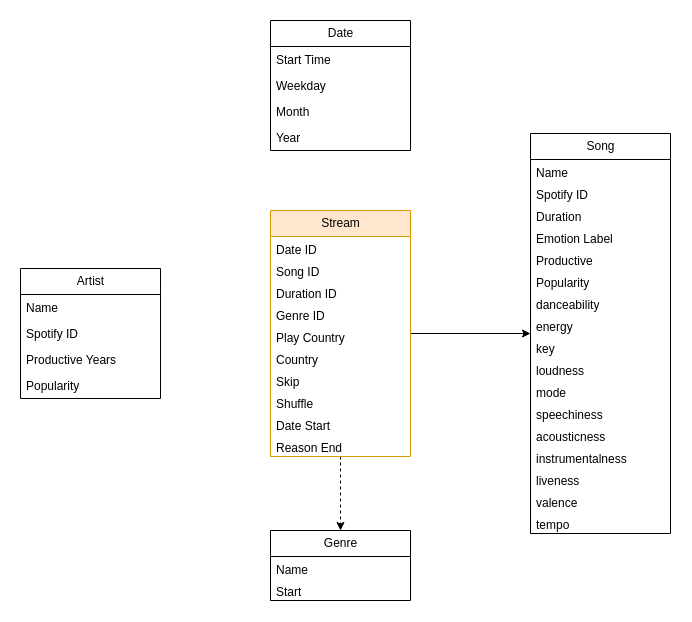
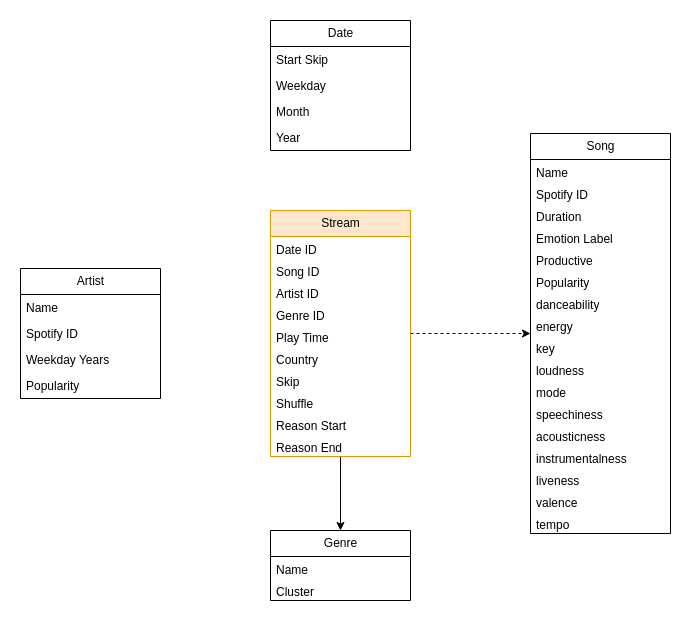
- <mxCell id="42" value="Start Time" style="text;strokeColor=none;fillColor=none;align=left;verticalAlign=top;spacingLeft=4;spacingRight=4;overflow=hidden;rotatable=0;points=[[0,0.5],[1,0.5]];portConstraint=eastwest;whiteSpace=wrap;html=1;" parent="41" vertex="1"><mxGeometry y="26" width="140" height="26" as="geometry" /></mxCell>
+ <mxCell id="42" value="Start Skip" style="text;strokeColor=none;fillColor=none;align=left;verticalAlign=top;spacingLeft=4;spacingRight=4;overflow=hidden;rotatable=0;points=[[0,0.5],[1,0.5]];portConstraint=eastwest;whiteSpace=wrap;html=1;" parent="41" vertex="1"><mxGeometry y="26" width="140" height="26" as="geometry" /></mxCell>
- <mxCell id="33" value="Duration ID" style="text;strokeColor=none;fillColor=none;align=left;verticalAlign=top;spacingLeft=4;spacingRight=4;overflow=hidden;rotatable=0;points=[[0,0.5],[1,0.5]];portConstraint=eastwest;whiteSpace=wrap;html=1;" parent="30" vertex="1"><mxGeometry y="70" width="140" height="22" as="geometry" /></mxCell>
+ <mxCell id="33" value="Artist ID" style="text;strokeColor=none;fillColor=none;align=left;verticalAlign=top;spacingLeft=4;spacingRight=4;overflow=hidden;rotatable=0;points=[[0,0.5],[1,0.5]];portConstraint=eastwest;whiteSpace=wrap;html=1;" parent="30" vertex="1"><mxGeometry y="70" width="140" height="22" as="geometry" /></mxCell>
- <mxCell id="29" style="edgeStyle=orthogonalEdgeStyle;rounded=0;orthogonalLoop=1;jettySize=auto;html=1;" parent="1" source="30" target="10" edge="1"><mxGeometry relative="1" as="geometry" /></mxCell>
+ <mxCell id="29" style="edgeStyle=orthogonalEdgeStyle;rounded=0;orthogonalLoop=1;jettySize=auto;html=1;dashed=1;" parent="1" source="30" target="10" edge="1"><mxGeometry relative="1" as="geometry" /></mxCell>
- <mxCell id="35" value="Play Country" style="text;strokeColor=none;fillColor=none;align=left;verticalAlign=top;spacingLeft=4;spacingRight=4;overflow=hidden;rotatable=0;points=[[0,0.5],[1,0.5]];portConstraint=eastwest;whiteSpace=wrap;html=1;" parent="30" vertex="1"><mxGeometry y="114" width="140" height="22" as="geometry" /></mxCell>
+ <mxCell id="35" value="Play Time" style="text;strokeColor=none;fillColor=none;align=left;verticalAlign=top;spacingLeft=4;spacingRight=4;overflow=hidden;rotatable=0;points=[[0,0.5],[1,0.5]];portConstraint=eastwest;whiteSpace=wrap;html=1;" parent="30" vertex="1"><mxGeometry y="114" width="140" height="22" as="geometry" /></mxCell>
- <mxCell id="5" value="Productive Years" style="text;strokeColor=none;fillColor=none;align=left;verticalAlign=top;spacingLeft=4;spacingRight=4;overflow=hidden;rotatable=0;points=[[0,0.5],[1,0.5]];portConstraint=eastwest;whiteSpace=wrap;html=1;" parent="2" vertex="1"><mxGeometry y="78" width="140" height="26" as="geometry" /></mxCell>
+ <mxCell id="5" value="Weekday Years" style="text;strokeColor=none;fillColor=none;align=left;verticalAlign=top;spacingLeft=4;spacingRight=4;overflow=hidden;rotatable=0;points=[[0,0.5],[1,0.5]];portConstraint=eastwest;whiteSpace=wrap;html=1;" parent="2" vertex="1"><mxGeometry y="78" width="140" height="26" as="geometry" /></mxCell>
- <mxCell id="39" value="Date Start" style="text;strokeColor=none;fillColor=none;align=left;verticalAlign=top;spacingLeft=4;spacingRight=4;overflow=hidden;rotatable=0;points=[[0,0.5],[1,0.5]];portConstraint=eastwest;whiteSpace=wrap;html=1;" parent="30" vertex="1"><mxGeometry y="202" width="140" height="22" as="geometry" /></mxCell>
+ <mxCell id="39" value="Reason Start" style="text;strokeColor=none;fillColor=none;align=left;verticalAlign=top;spacingLeft=4;spacingRight=4;overflow=hidden;rotatable=0;points=[[0,0.5],[1,0.5]];portConstraint=eastwest;whiteSpace=wrap;html=1;" parent="30" vertex="1"><mxGeometry y="202" width="140" height="22" as="geometry" /></mxCell>
- <mxCell id="28" style="edgeStyle=orthogonalEdgeStyle;rounded=0;orthogonalLoop=1;jettySize=auto;html=1;entryX=0.5;entryY=0;entryDx=0;entryDy=0;dashed=1;" parent="1" source="30" target="7" edge="1"><mxGeometry relative="1" as="geometry" /></mxCell>
+ <mxCell id="28" style="edgeStyle=orthogonalEdgeStyle;rounded=0;orthogonalLoop=1;jettySize=auto;html=1;entryX=0.5;entryY=0;entryDx=0;entryDy=0;" parent="1" source="30" target="7" edge="1"><mxGeometry relative="1" as="geometry" /></mxCell>
- <mxCell id="9" value="Start" style="text;strokeColor=none;fillColor=none;align=left;verticalAlign=top;spacingLeft=4;spacingRight=4;overflow=hidden;rotatable=0;points=[[0,0.5],[1,0.5]];portConstraint=eastwest;whiteSpace=wrap;html=1;" parent="7" vertex="1"><mxGeometry y="48" width="140" height="22" as="geometry" /></mxCell>
+ <mxCell id="9" value="Cluster" style="text;strokeColor=none;fillColor=none;align=left;verticalAlign=top;spacingLeft=4;spacingRight=4;overflow=hidden;rotatable=0;points=[[0,0.5],[1,0.5]];portConstraint=eastwest;whiteSpace=wrap;html=1;" parent="7" vertex="1"><mxGeometry y="48" width="140" height="22" as="geometry" /></mxCell>
